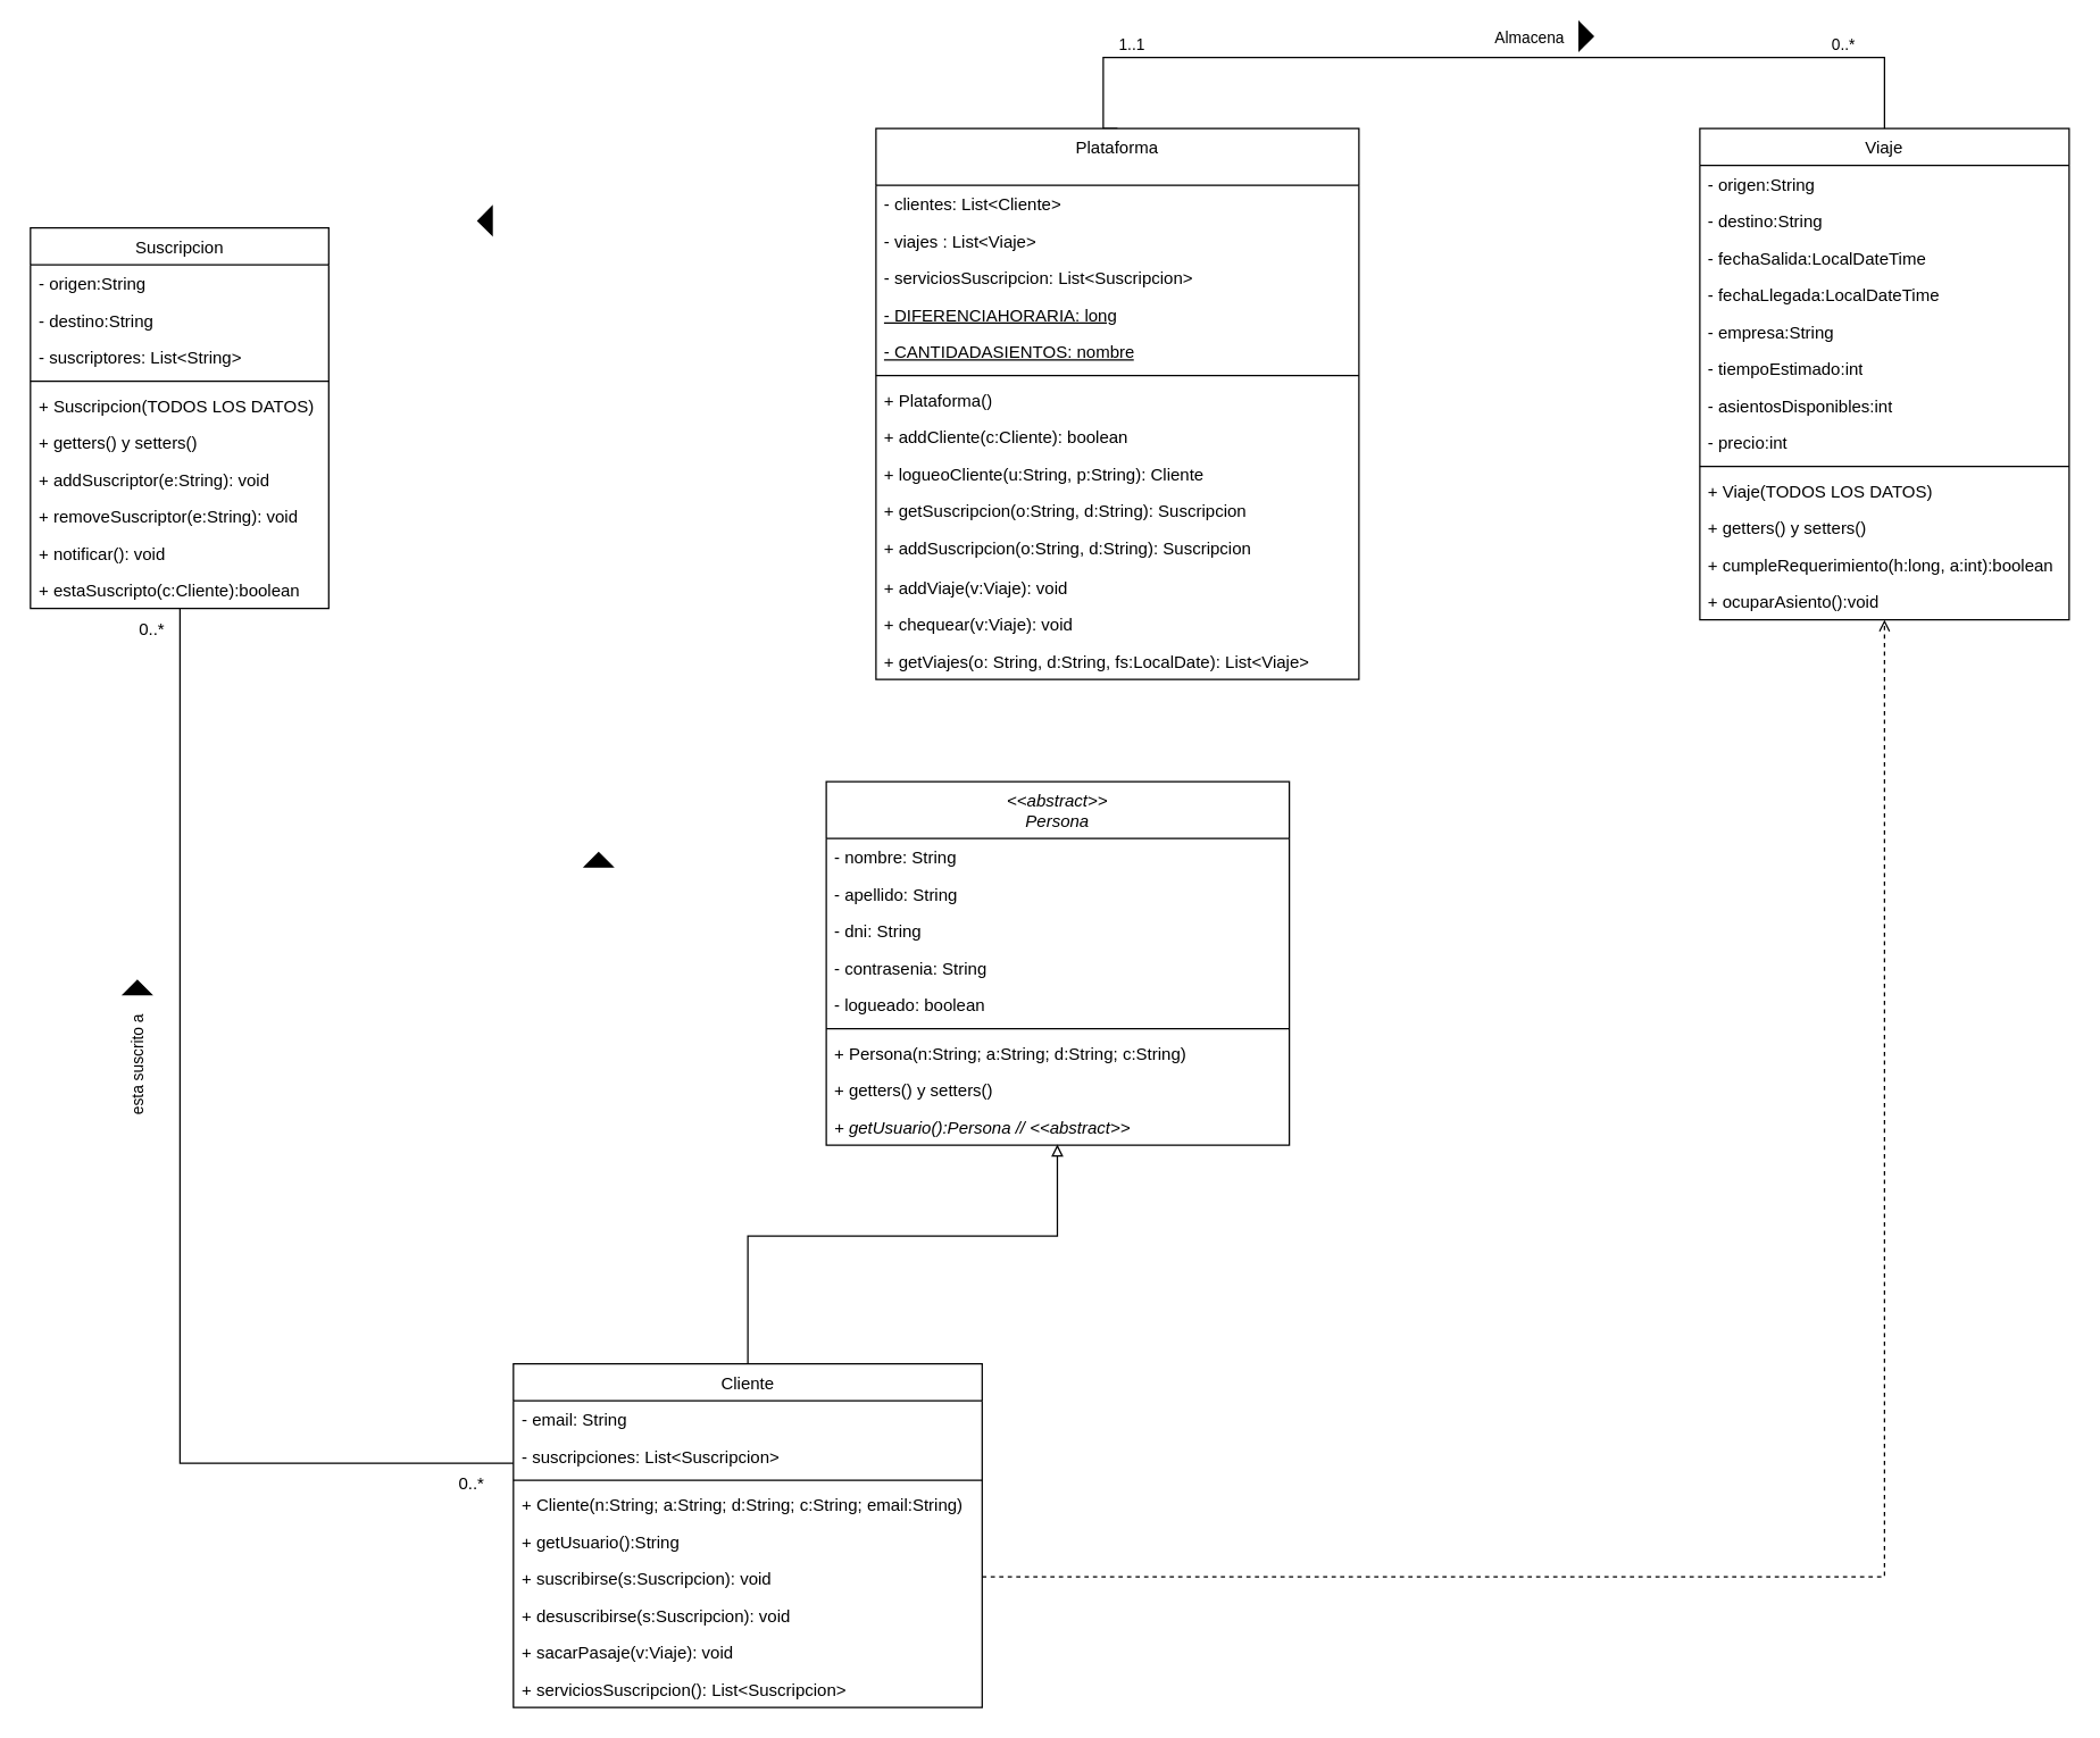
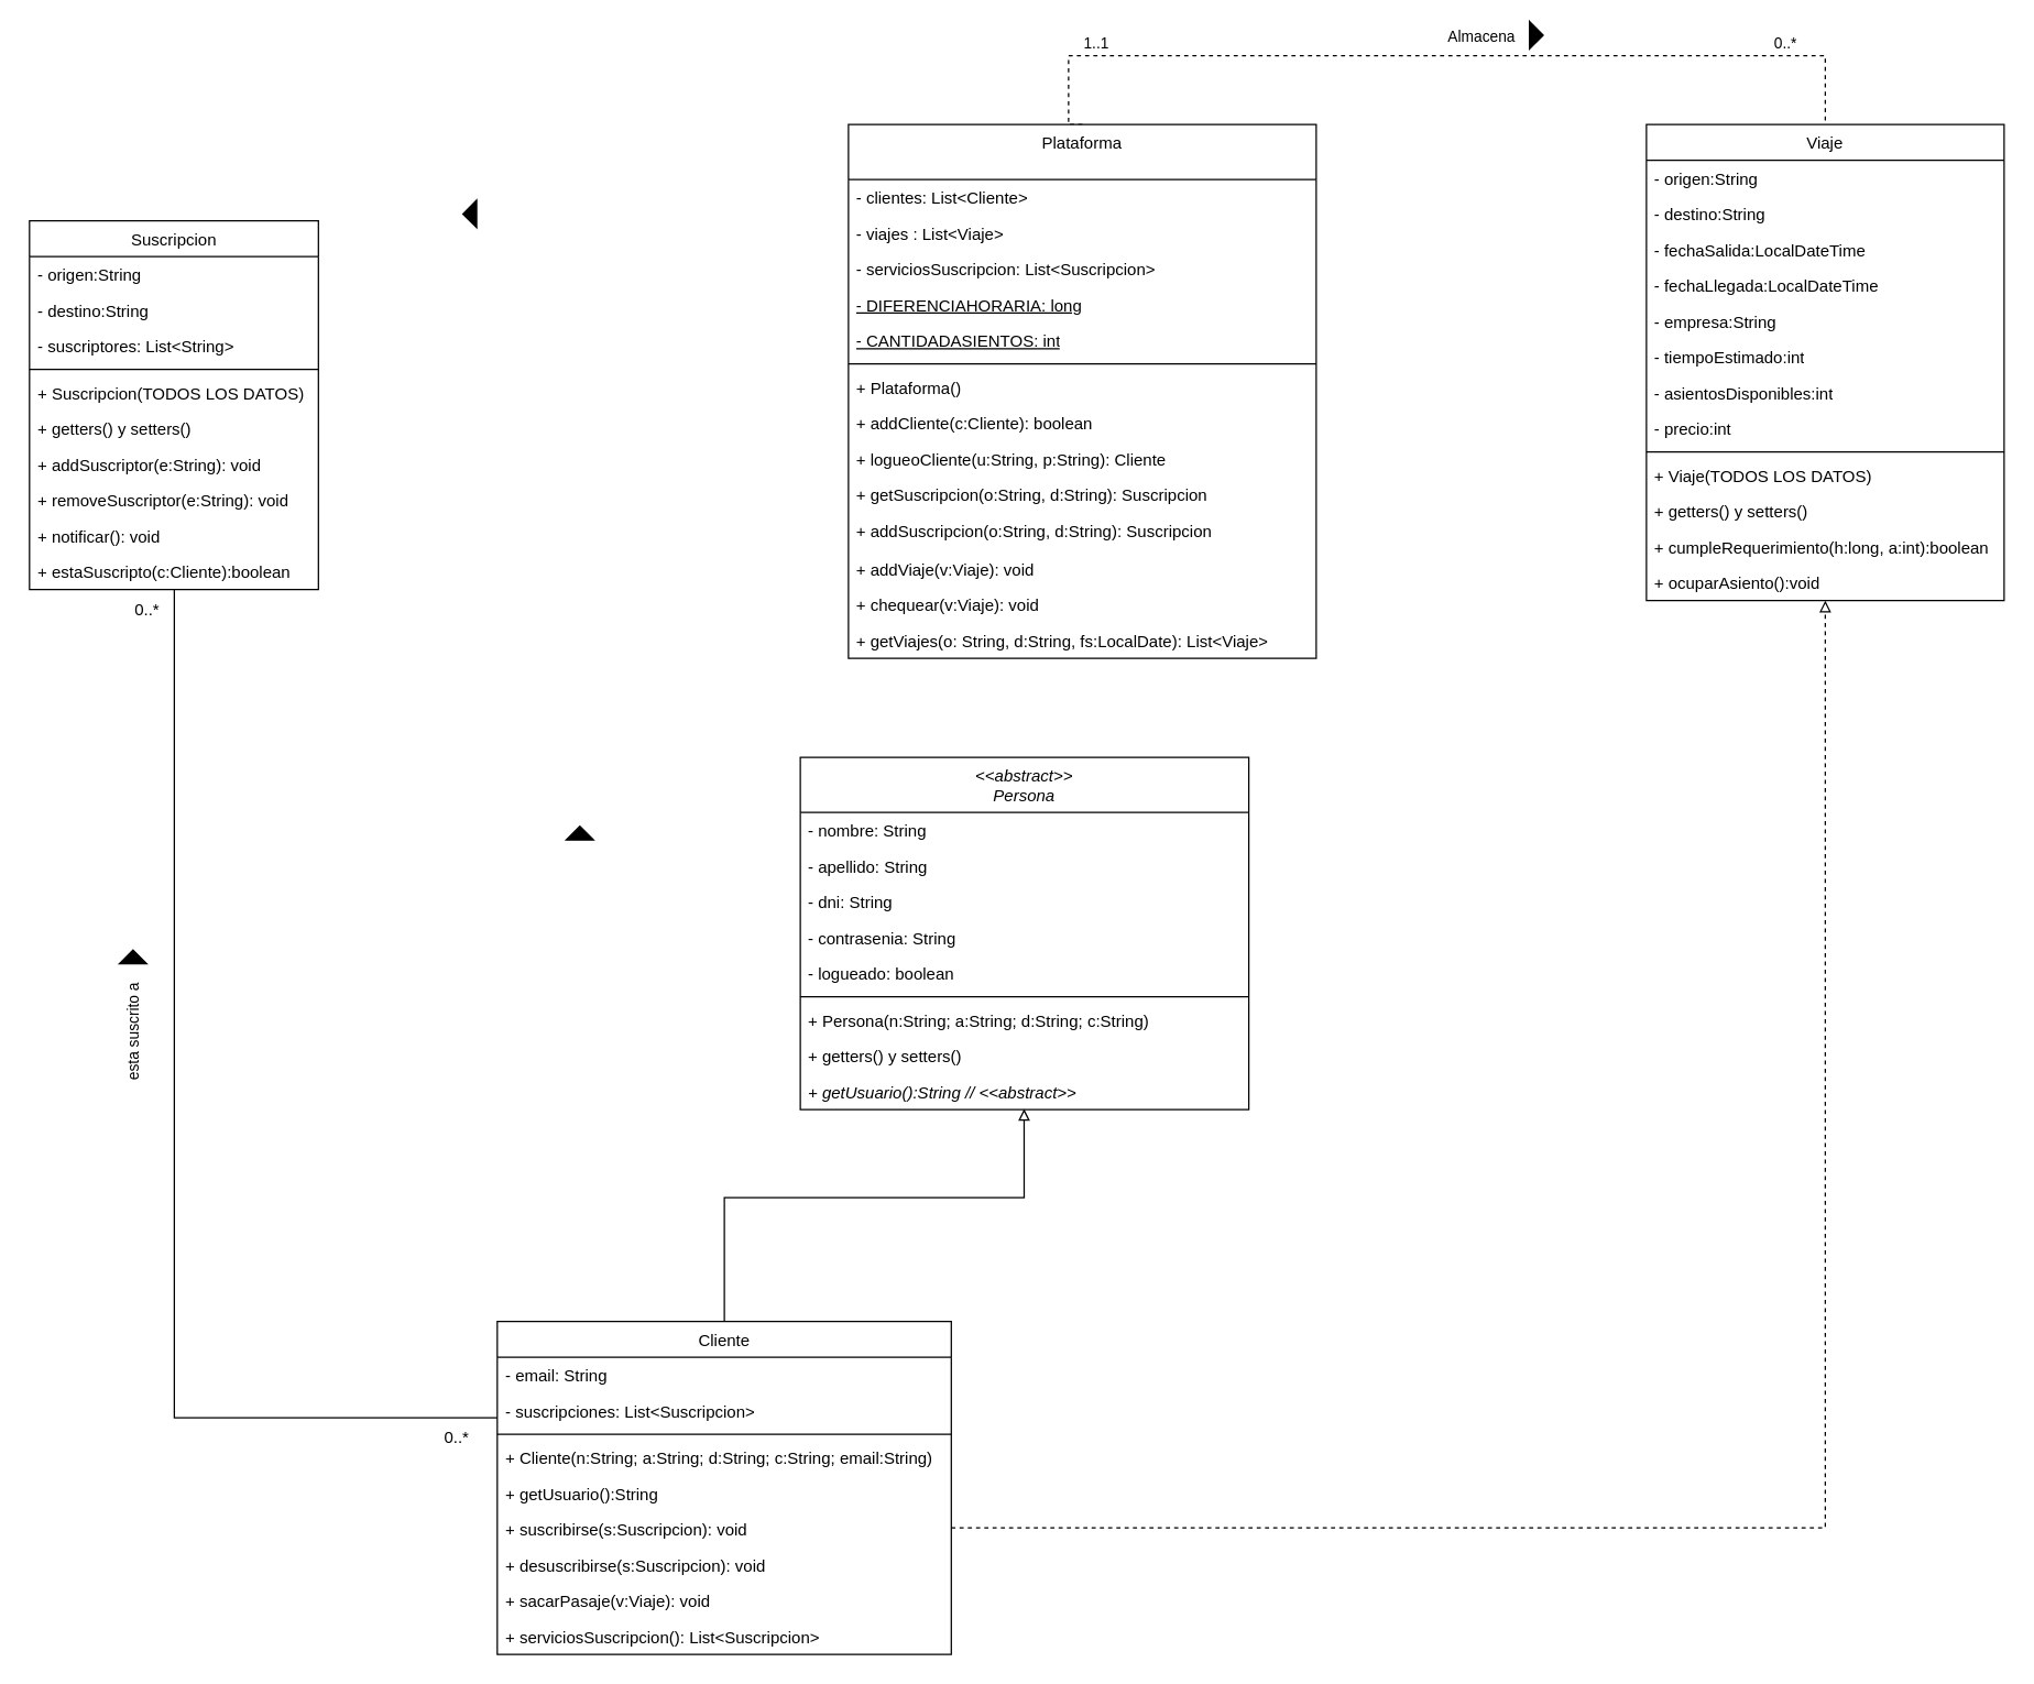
- <mxCell id="36" style="edgeStyle=orthogonalEdgeStyle;rounded=0;orthogonalLoop=1;jettySize=auto;html=1;exitX=0.5;exitY=0;exitDx=0;exitDy=0;entryX=0.5;entryY=0;entryDx=0;entryDy=0;endArrow=none;endFill=0;" parent="1" source="40" target="57" edge="1"><mxGeometry relative="1" as="geometry"><Array as="points"><mxPoint x="776" y="40" /><mxPoint x="1326" y="40" /></Array></mxGeometry></mxCell>
+ <mxCell id="36" style="edgeStyle=orthogonalEdgeStyle;rounded=0;orthogonalLoop=1;jettySize=auto;html=1;exitX=0.5;exitY=0;exitDx=0;exitDy=0;entryX=0.5;entryY=0;entryDx=0;entryDy=0;endArrow=none;endFill=0;dashed=1;" parent="1" source="40" target="57" edge="1"><mxGeometry relative="1" as="geometry"><Array as="points"><mxPoint x="776" y="40" /><mxPoint x="1326" y="40" /></Array></mxGeometry></mxCell>
- <mxCell id="45" value="- CANTIDADASIENTOS: nombre" style="text;strokeColor=none;fillColor=none;align=left;verticalAlign=top;spacingLeft=4;spacingRight=4;overflow=hidden;rotatable=0;points=[[0,0.5],[1,0.5]];portConstraint=eastwest;whiteSpace=wrap;html=1;fontStyle=4" parent="40" vertex="1"><mxGeometry y="144" width="340" height="26" as="geometry" /></mxCell>
+ <mxCell id="45" value="- CANTIDADASIENTOS: int" style="text;strokeColor=none;fillColor=none;align=left;verticalAlign=top;spacingLeft=4;spacingRight=4;overflow=hidden;rotatable=0;points=[[0,0.5],[1,0.5]];portConstraint=eastwest;whiteSpace=wrap;html=1;fontStyle=4" parent="40" vertex="1"><mxGeometry y="144" width="340" height="26" as="geometry" /></mxCell>
- <mxCell id="14" style="edgeStyle=orthogonalEdgeStyle;rounded=0;orthogonalLoop=1;jettySize=auto;html=1;endArrow=open;endFill=0;dashed=1;" parent="1" source="15" target="57" edge="1"><mxGeometry relative="1" as="geometry"><Array as="points"><mxPoint x="1326" y="1110" /></Array></mxGeometry></mxCell>
+ <mxCell id="14" style="edgeStyle=orthogonalEdgeStyle;rounded=0;orthogonalLoop=1;jettySize=auto;html=1;endArrow=block;endFill=0;dashed=1;" parent="1" source="15" target="57" edge="1"><mxGeometry relative="1" as="geometry"><Array as="points"><mxPoint x="1326" y="1110" /></Array></mxGeometry></mxCell>
- <mxCell id="11" value="&lt;i&gt;+ getUsuario():Persona // &amp;lt;&amp;lt;abstract&amp;gt;&amp;gt;&lt;/i&gt;" style="text;strokeColor=none;fillColor=none;align=left;verticalAlign=top;spacingLeft=4;spacingRight=4;overflow=hidden;rotatable=0;points=[[0,0.5],[1,0.5]];portConstraint=eastwest;whiteSpace=wrap;html=1;" parent="2" vertex="1"><mxGeometry y="230" width="326" height="26" as="geometry" /></mxCell>
+ <mxCell id="11" value="&lt;i&gt;+ getUsuario():String // &amp;lt;&amp;lt;abstract&amp;gt;&amp;gt;&lt;/i&gt;" style="text;strokeColor=none;fillColor=none;align=left;verticalAlign=top;spacingLeft=4;spacingRight=4;overflow=hidden;rotatable=0;points=[[0,0.5],[1,0.5]];portConstraint=eastwest;whiteSpace=wrap;html=1;" parent="2" vertex="1"><mxGeometry y="230" width="326" height="26" as="geometry" /></mxCell>
